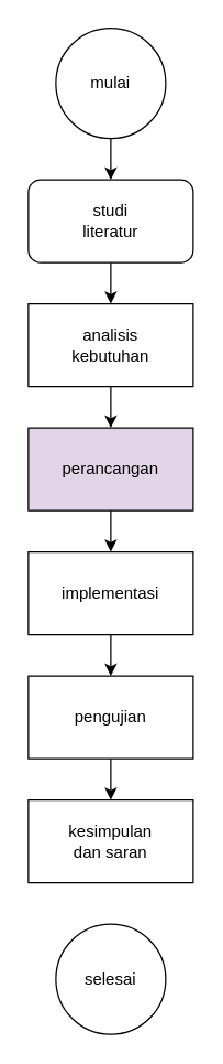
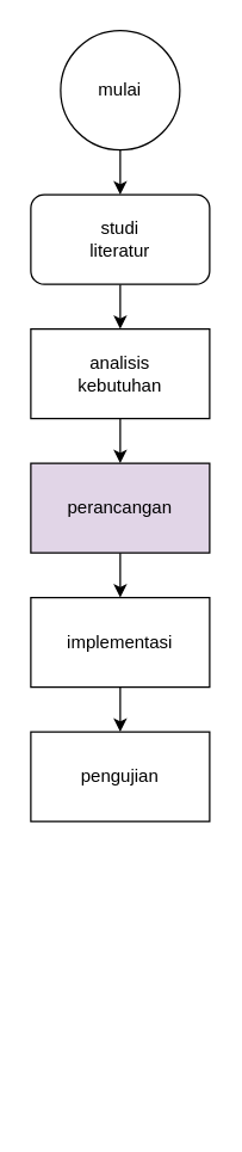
- <mxCell id="14" style="edgeStyle=orthogonalEdgeStyle;rounded=0;orthogonalLoop=1;jettySize=auto;html=1;exitX=0.5;exitY=1;exitDx=0;exitDy=0;entryX=0.5;entryY=0;entryDx=0;entryDy=0;" edge="1" parent="1" source="15" target="12"><mxGeometry relative="1" as="geometry" /></mxCell>
- <mxCell id="12" value="kesimpulan&lt;div&gt;dan saran&lt;/div&gt;" style="rounded=0;whiteSpace=wrap;html=1;" parent="1" vertex="1"><mxGeometry x="20" y="580" width="120" height="60" as="geometry" /></mxCell>
- <mxCell id="13" value="selesai" style="ellipse;whiteSpace=wrap;html=1;aspect=fixed;" parent="1" vertex="1"><mxGeometry x="40" y="670" width="80" height="80" as="geometry" /></mxCell>
